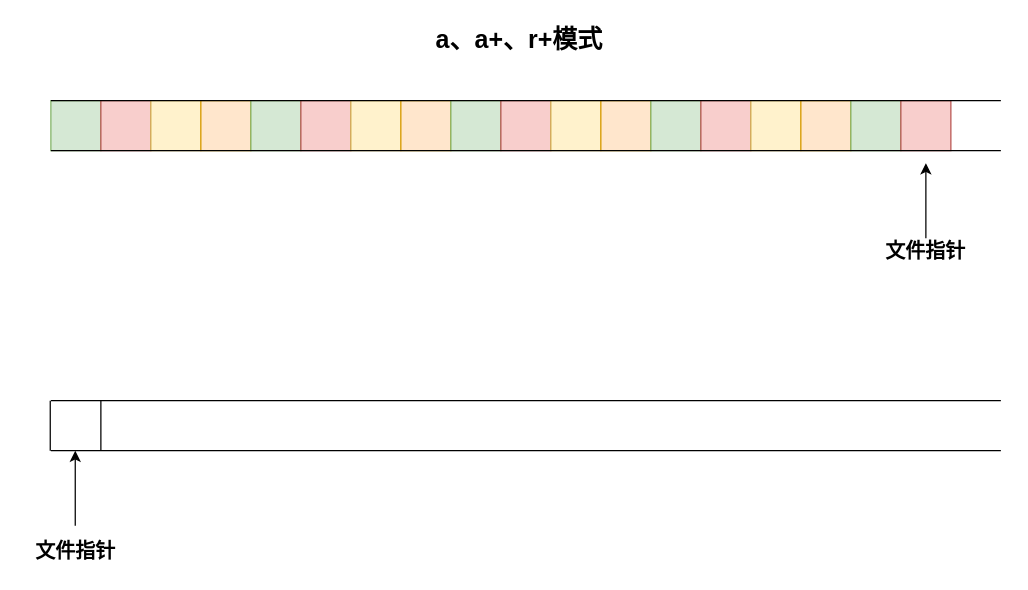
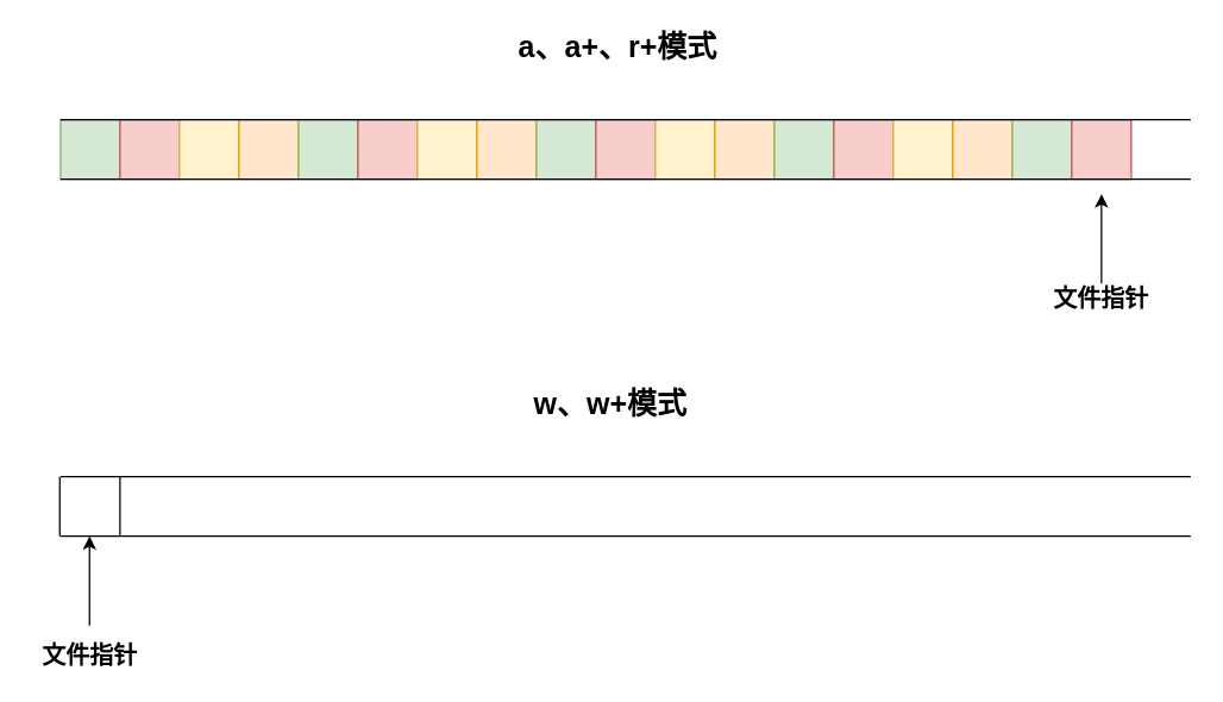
+ <mxCell id="25" value="&lt;b&gt;&lt;font style=&quot;font-size: 20px&quot;&gt;w、w+模式&lt;/font&gt;&lt;/b&gt;" style="text;html=1;strokeColor=none;fillColor=none;align=center;verticalAlign=middle;whiteSpace=wrap;rounded=0;" parent="1" vertex="1"><mxGeometry x="310" y="260" width="200" height="20" as="geometry" /></mxCell>
